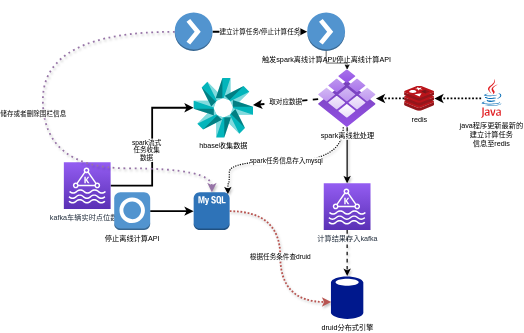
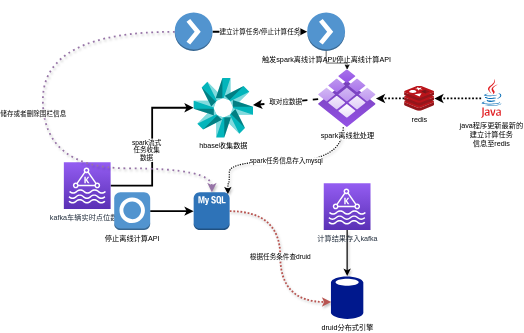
- <mxCell id="6" style="edgeStyle=orthogonalEdgeStyle;orthogonalLoop=1;jettySize=auto;html=1;shadow=1;startArrow=none;startFill=0;strokeWidth=2;rounded=0;" edge="1" parent="1" source="7" target="23"><mxGeometry relative="1" as="geometry" /></mxCell>
- <mxCell id="22" value="" style="edgeStyle=orthogonalEdgeStyle;rounded=0;orthogonalLoop=1;jettySize=auto;html=1;shadow=1;startArrow=none;startFill=0;strokeWidth=2;dashed=1;" edge="1" parent="1" source="23" target="24"><mxGeometry relative="1" as="geometry" /></mxCell>
+ <mxCell id="22" value="" style="edgeStyle=orthogonalEdgeStyle;rounded=0;orthogonalLoop=1;jettySize=auto;html=1;shadow=1;startArrow=none;startFill=0;strokeWidth=2;" edge="1" parent="1" source="23" target="24"><mxGeometry relative="1" as="geometry" /></mxCell>
